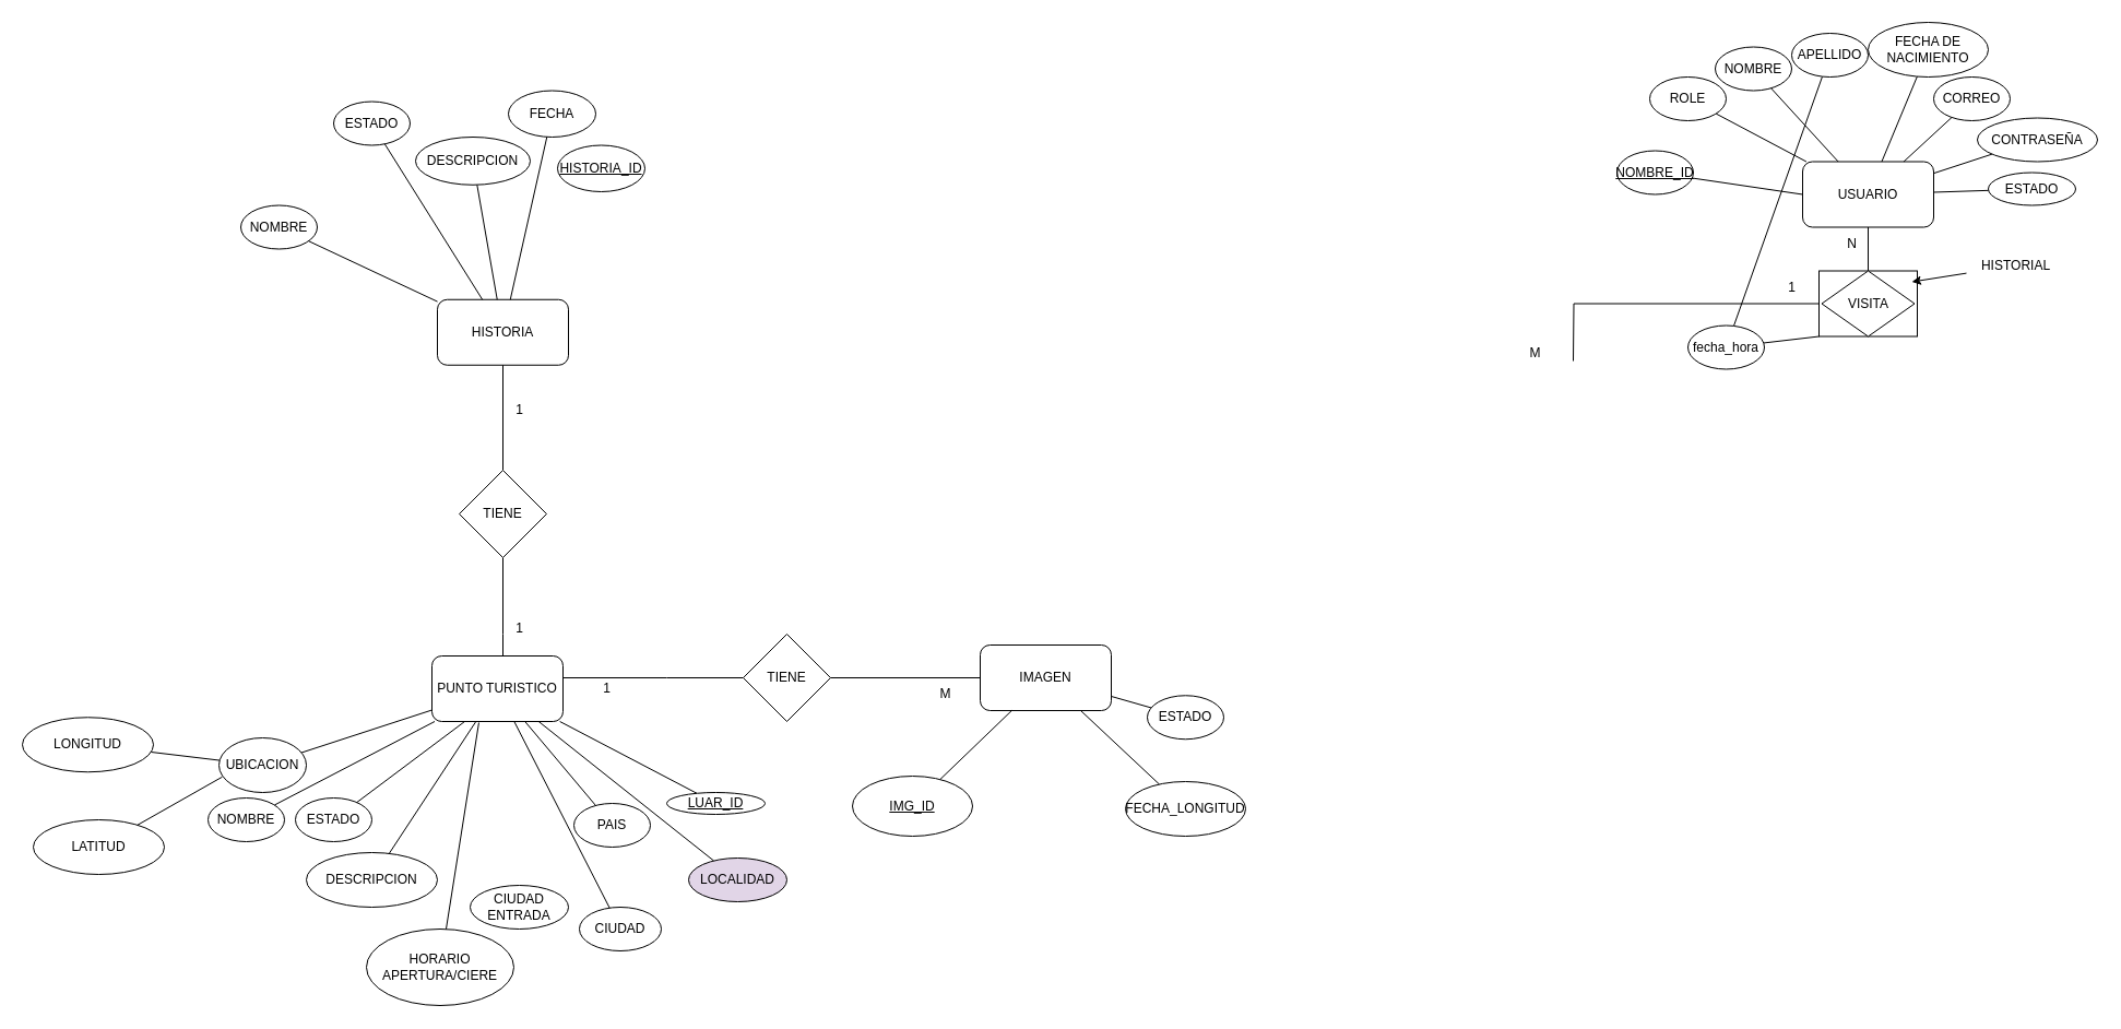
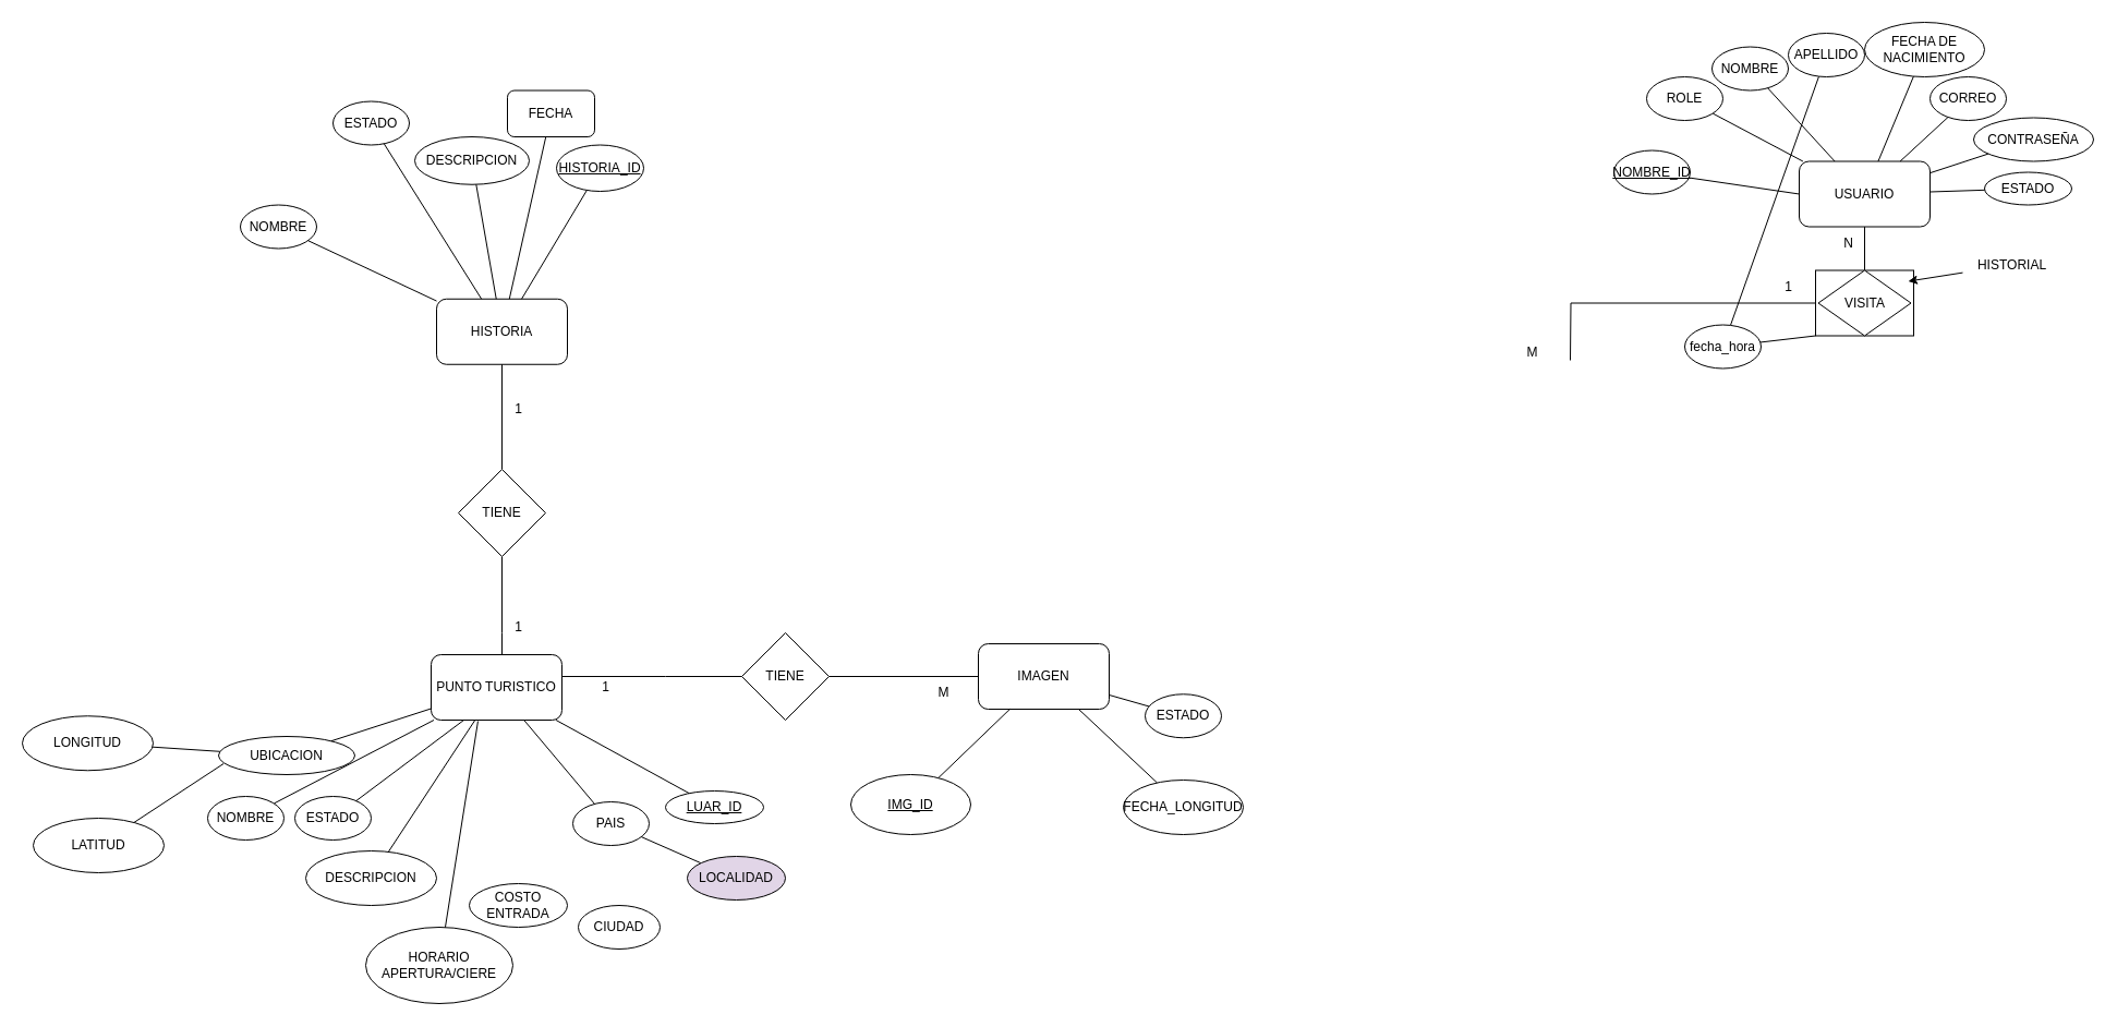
- <mxCell id="75" value="FECHA" style="ellipse;whiteSpace=wrap;html=1;" vertex="1" parent="1"><mxGeometry x="465" y="82.5" width="80" height="42.5" as="geometry" /></mxCell>
+ <mxCell id="75" value="FECHA" style="whiteSpace=wrap;html=1;rounded=1;" vertex="1" parent="1"><mxGeometry x="465" y="82.5" width="80" height="42.5" as="geometry" /></mxCell>
+ <mxCell id="81" style="rounded=0;orthogonalLoop=1;jettySize=auto;html=1;endArrow=none;startFill=0;" edge="1" parent="1" source="82" target="68"><mxGeometry relative="1" as="geometry" /></mxCell>
- <mxCell id="19" value="&lt;span&gt;UBICACION&lt;/span&gt;" style="ellipse;whiteSpace=wrap;html=1;fontStyle=0" parent="1" vertex="1"><mxGeometry x="200" y="675" width="80" height="50" as="geometry" /></mxCell>
+ <mxCell id="19" value="&lt;span&gt;UBICACION&lt;/span&gt;" style="ellipse;whiteSpace=wrap;html=1;fontStyle=0" parent="1" vertex="1"><mxGeometry x="200" y="675" width="125" height="35" as="geometry" /></mxCell>
- <mxCell id="50" style="rounded=0;orthogonalLoop=1;jettySize=auto;html=1;endArrow=none;startFill=0;" parent="1" source="51" target="4" edge="1"><mxGeometry relative="1" as="geometry" /></mxCell>
+ <mxCell id="50" style="rounded=0;orthogonalLoop=1;jettySize=auto;html=1;endArrow=none;startFill=0;" parent="1" source="51" target="43" edge="1"><mxGeometry relative="1" as="geometry" /></mxCell>
- <mxCell id="53" value="LUAR_ID" style="ellipse;whiteSpace=wrap;html=1;fontStyle=4" parent="1" vertex="1"><mxGeometry x="610" y="725" width="90" height="20" as="geometry" /></mxCell>
+ <mxCell id="53" value="LUAR_ID" style="ellipse;whiteSpace=wrap;html=1;fontStyle=4" parent="1" vertex="1"><mxGeometry x="610" y="725" width="90" height="30" as="geometry" /></mxCell>
- <mxCell id="44" style="rounded=0;orthogonalLoop=1;jettySize=auto;html=1;endArrow=none;startFill=0;" parent="1" source="45" target="4" edge="1"><mxGeometry relative="1" as="geometry" /></mxCell>
- <mxCell id="64" value="CIUDAD ENTRADA" style="ellipse;whiteSpace=wrap;html=1;" vertex="1" parent="1"><mxGeometry x="430" y="810" width="90" height="40" as="geometry" /></mxCell>
+ <mxCell id="64" value="COSTO ENTRADA" style="ellipse;whiteSpace=wrap;html=1;" vertex="1" parent="1"><mxGeometry x="430" y="810" width="90" height="40" as="geometry" /></mxCell>
